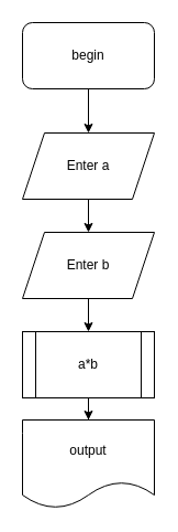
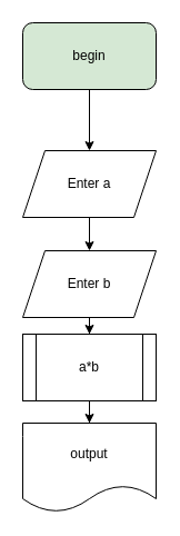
- <mxCell id="3" value="begin" style="rounded=1;whiteSpace=wrap;html=1;" vertex="1" parent="1"><mxGeometry x="20" y="20" width="120" height="60" as="geometry" /></mxCell>
+ <mxCell id="3" value="begin" style="rounded=1;whiteSpace=wrap;html=1;fillColor=#d5e8d4;" vertex="1" parent="1"><mxGeometry x="20" y="20" width="120" height="60" as="geometry" /></mxCell>
- <mxCell id="5" value="Enter a" style="shape=parallelogram;perimeter=parallelogramPerimeter;whiteSpace=wrap;html=1;fixedSize=1;" vertex="1" parent="1"><mxGeometry x="20" y="120" width="120" height="60" as="geometry" /></mxCell>
+ <mxCell id="5" value="Enter a" style="shape=parallelogram;perimeter=parallelogramPerimeter;whiteSpace=wrap;html=1;fixedSize=1;" vertex="1" parent="1"><mxGeometry x="20" y="135" width="120" height="60" as="geometry" /></mxCell>
- <mxCell id="7" value="Enter b" style="shape=parallelogram;perimeter=parallelogramPerimeter;whiteSpace=wrap;html=1;fixedSize=1;" vertex="1" parent="1"><mxGeometry x="20" y="210" width="120" height="60" as="geometry" /></mxCell>
+ <mxCell id="7" value="Enter b" style="shape=parallelogram;perimeter=parallelogramPerimeter;whiteSpace=wrap;html=1;fixedSize=1;" vertex="1" parent="1"><mxGeometry x="20" y="225" width="120" height="60" as="geometry" /></mxCell>
